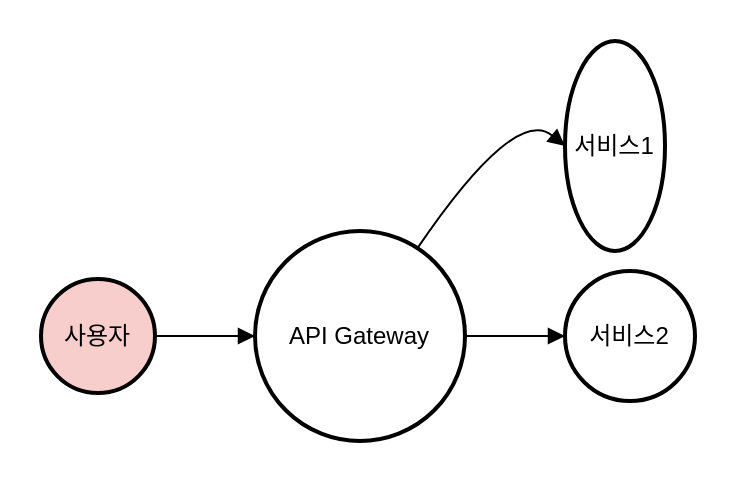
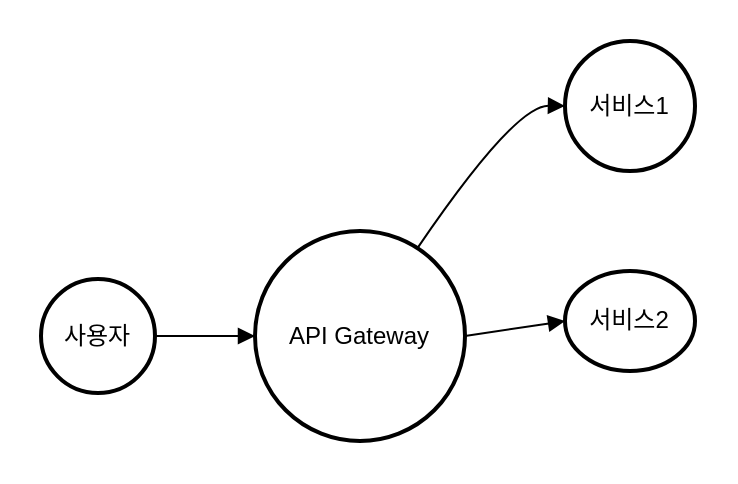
- <mxCell id="4" value="서비스1" style="ellipse;aspect=fixed;strokeWidth=2;whiteSpace=wrap;" vertex="1" parent="1"><mxGeometry x="282" y="20" width="50" height="105" as="geometry" /></mxCell>
+ <mxCell id="4" value="서비스1" style="ellipse;aspect=fixed;strokeWidth=2;whiteSpace=wrap;" vertex="1" parent="1"><mxGeometry x="282" width="65" height="65" as="geometry" y="20" /></mxCell>
- <mxCell id="2" value="사용자" style="ellipse;aspect=fixed;strokeWidth=2;whiteSpace=wrap;fillColor=#f8cecc;" vertex="1" parent="1"><mxGeometry y="139" width="57" height="57" as="geometry" x="20" /></mxCell>
+ <mxCell id="2" value="사용자" style="ellipse;aspect=fixed;strokeWidth=2;whiteSpace=wrap;" vertex="1" parent="1"><mxGeometry y="139" width="57" height="57" as="geometry" x="20" /></mxCell>
- <mxCell id="5" value="서비스2" style="ellipse;aspect=fixed;strokeWidth=2;whiteSpace=wrap;" vertex="1" parent="1"><mxGeometry x="282" y="135" width="65" height="65" as="geometry" /></mxCell>
+ <mxCell id="5" value="서비스2" style="ellipse;aspect=fixed;strokeWidth=2;whiteSpace=wrap;" vertex="1" parent="1"><mxGeometry x="282" y="135" width="65" height="50" as="geometry" /></mxCell>
